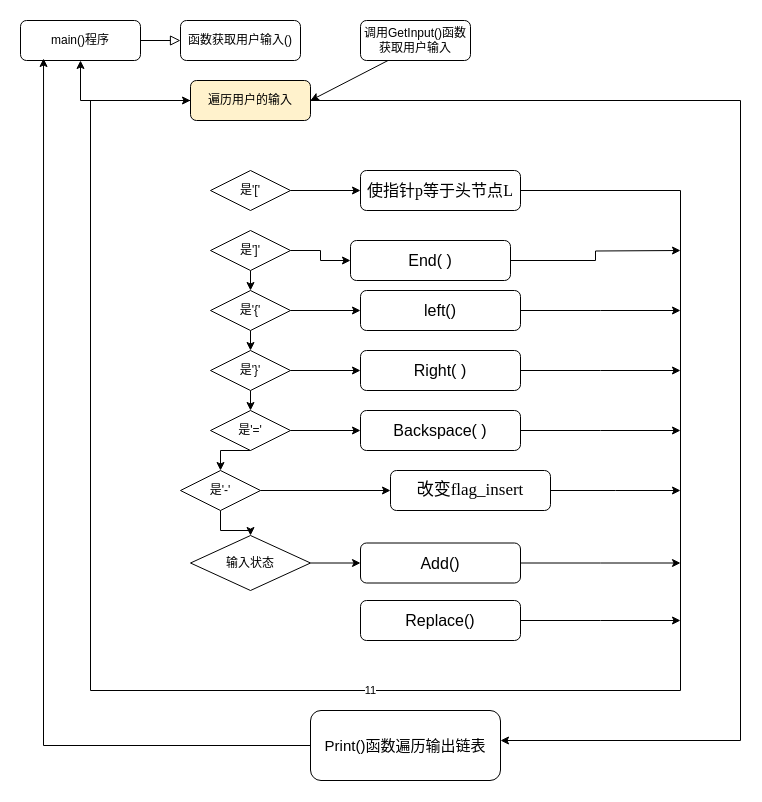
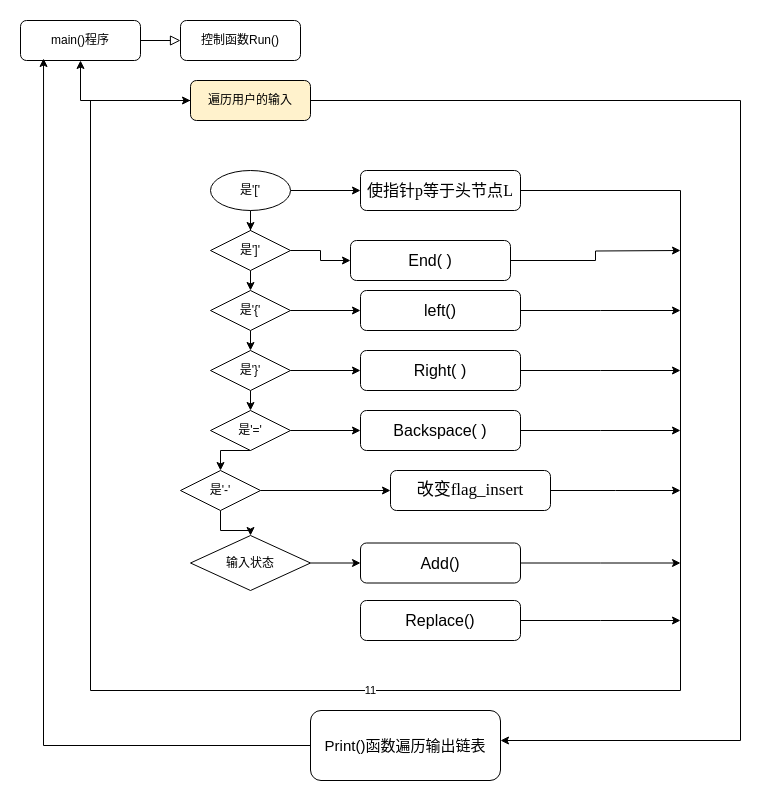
- <mxCell id="4" value="函数获取用户输入()" style="rounded=1;whiteSpace=wrap;html=1;fontSize=12;glass=0;strokeWidth=1;shadow=0;" parent="1" vertex="1"><mxGeometry x="180" y="20" width="120" height="40" as="geometry" /></mxCell>
+ <mxCell id="4" value="控制函数Run()" style="rounded=1;whiteSpace=wrap;html=1;fontSize=12;glass=0;strokeWidth=1;shadow=0;" parent="1" vertex="1"><mxGeometry x="180" y="20" width="120" height="40" as="geometry" /></mxCell>
- <mxCell id="5" value="调用GetInput()函数获取用户输入" style="rounded=1;whiteSpace=wrap;html=1;" vertex="1" parent="1"><mxGeometry x="360" y="20" width="110" height="40" as="geometry" /></mxCell>
- <mxCell id="9" value="" style="endArrow=classic;html=1;rounded=0;entryX=1;entryY=0.5;entryDx=0;entryDy=0;exitX=0.25;exitY=1;exitDx=0;exitDy=0;" edge="1" parent="1" source="5" target="8"><mxGeometry width="50" height="50" relative="1" as="geometry"><mxPoint x="380" y="380" as="sourcePoint" /><mxPoint x="430" y="330" as="targetPoint" /></mxGeometry></mxCell>
- <mxCell id="29" value="是'['" style="rhombus;whiteSpace=wrap;html=1;" vertex="1" parent="1"><mxGeometry x="210" y="170" width="80" height="40" as="geometry" /></mxCell>
+ <mxCell id="29" value="是'['" style="ellipse;whiteSpace=wrap;html=1;" vertex="1" parent="1"><mxGeometry x="210" y="170" width="80" height="40" as="geometry" /></mxCell>
+ <mxCell id="27" style="edgeStyle=orthogonalEdgeStyle;rounded=0;orthogonalLoop=1;jettySize=auto;html=1;" edge="1" parent="1" source="29" target="12"><mxGeometry relative="1" as="geometry" /></mxCell>
